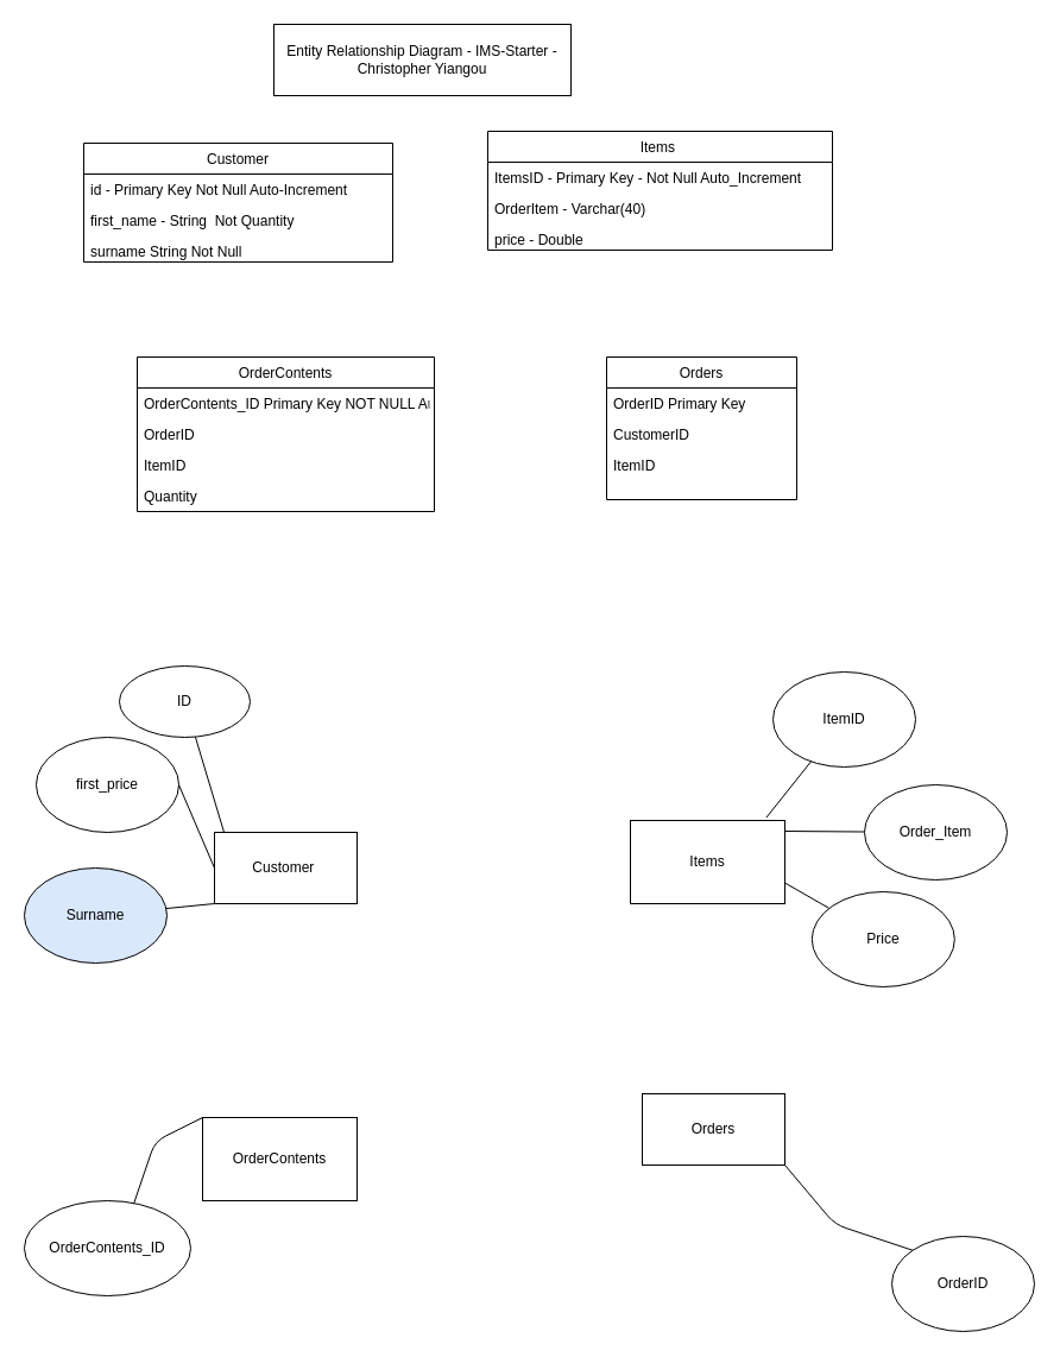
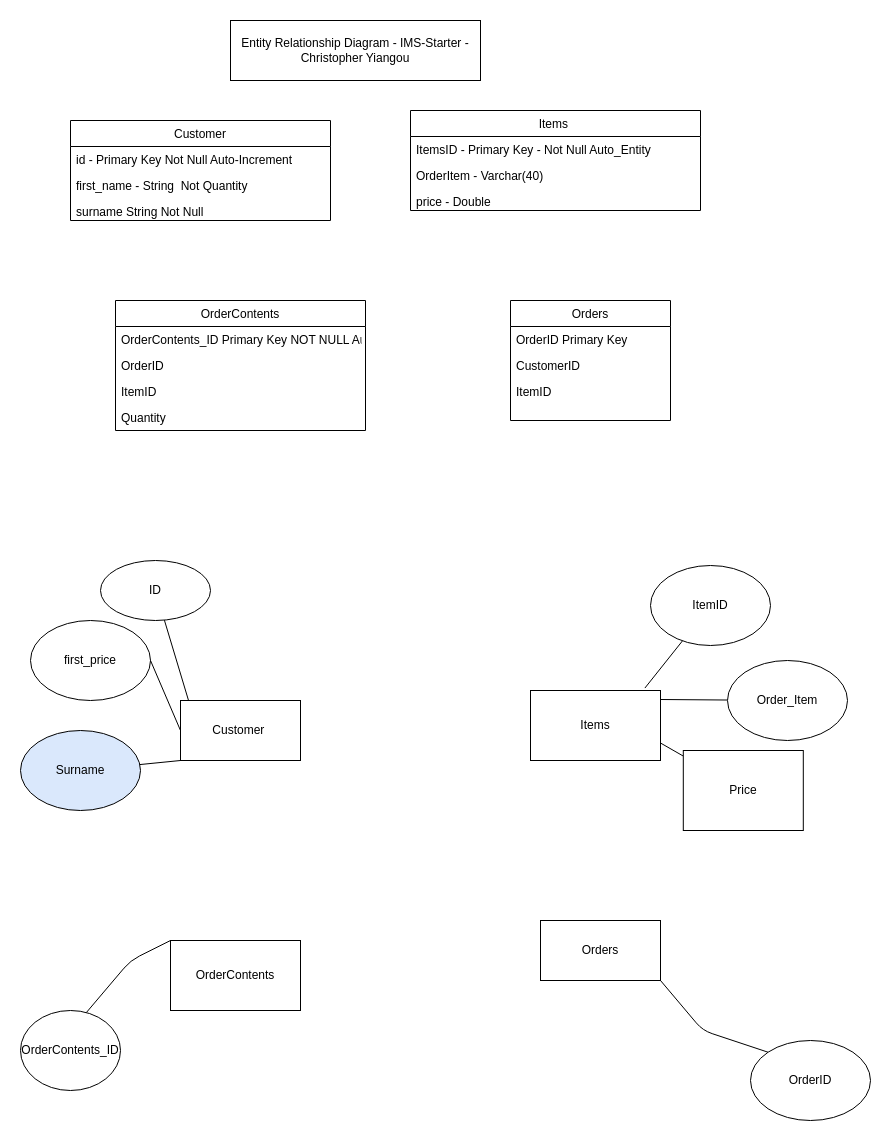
- <mxCell id="8" value="ItemsID - Primary Key - Not Null Auto_Increment  " style="text;strokeColor=none;fillColor=none;align=left;verticalAlign=top;spacingLeft=4;spacingRight=4;overflow=hidden;rotatable=0;points=[[0,0.5],[1,0.5]];portConstraint=eastwest;" parent="7" vertex="1"><mxGeometry y="26" width="290" height="26" as="geometry" /></mxCell>
+ <mxCell id="8" value="ItemsID - Primary Key - Not Null Auto_Entity  " style="text;strokeColor=none;fillColor=none;align=left;verticalAlign=top;spacingLeft=4;spacingRight=4;overflow=hidden;rotatable=0;points=[[0,0.5],[1,0.5]];portConstraint=eastwest;" parent="7" vertex="1"><mxGeometry y="26" width="290" height="26" as="geometry" /></mxCell>
- <mxCell id="34" value="Price" style="ellipse;whiteSpace=wrap;html=1;" parent="1" vertex="1"><mxGeometry x="682.8" y="750" width="120" height="80" as="geometry" /></mxCell>
+ <mxCell id="34" value="Price" style="whiteSpace=wrap;html=1;rounded=0;" parent="1" vertex="1"><mxGeometry x="682.8" y="750" width="120" height="80" as="geometry" /></mxCell>
- <mxCell id="36" value="OrderContents_ID" style="ellipse;whiteSpace=wrap;html=1;" parent="1" vertex="1"><mxGeometry x="20" y="1010" width="140" height="80" as="geometry" /></mxCell>
+ <mxCell id="36" value="OrderContents_ID" style="ellipse;whiteSpace=wrap;html=1;" parent="1" vertex="1"><mxGeometry y="1010" width="100" height="80" as="geometry" x="20" /></mxCell>
